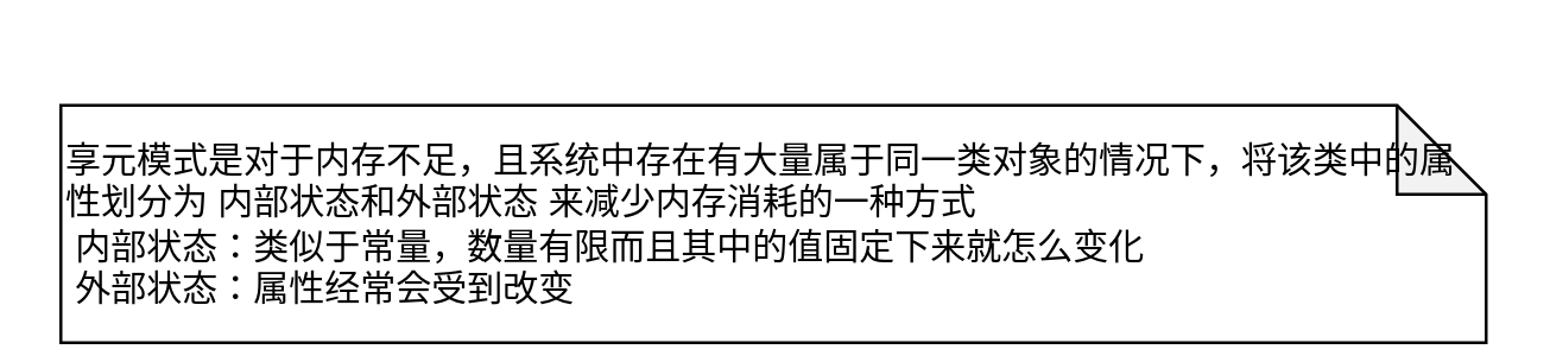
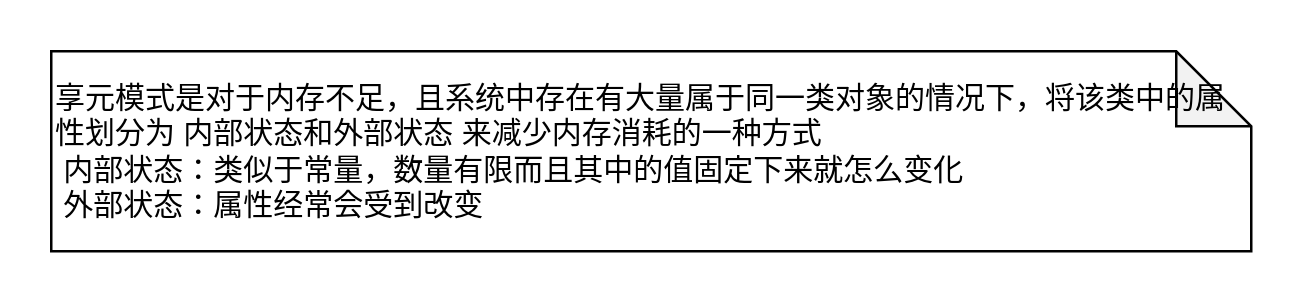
- <mxCell id="2" value="享元模式是对于内存不足，且系统中存在有大量属于同一类对象的情况下，将该类中的属性划分为 内部状态和外部状态 来减少内存消耗的一种方式&lt;br&gt;&lt;span style=&quot;white-space: pre;&quot;&gt; &lt;/span&gt;内部状态：类似于常量，数量有限而且其中的值固定下来就怎么变化&lt;br&gt;&lt;span style=&quot;white-space: pre;&quot;&gt; &lt;/span&gt;外部状态：属性经常会受到改变" style="shape=note;whiteSpace=wrap;html=1;backgroundOutline=1;darkOpacity=0.05;align=left;" vertex="1" parent="1"><mxGeometry x="20" y="35" width="480" height="80" as="geometry" /></mxCell>
+ <mxCell id="2" value="享元模式是对于内存不足，且系统中存在有大量属于同一类对象的情况下，将该类中的属性划分为 内部状态和外部状态 来减少内存消耗的一种方式&lt;br&gt;&lt;span style=&quot;white-space: pre;&quot;&gt; &lt;/span&gt;内部状态：类似于常量，数量有限而且其中的值固定下来就怎么变化&lt;br&gt;&lt;span style=&quot;white-space: pre;&quot;&gt; &lt;/span&gt;外部状态：属性经常会受到改变" style="shape=note;whiteSpace=wrap;html=1;backgroundOutline=1;darkOpacity=0.05;align=left;" vertex="1" parent="1"><mxGeometry x="20" y="20" width="480" height="80" as="geometry" /></mxCell>
